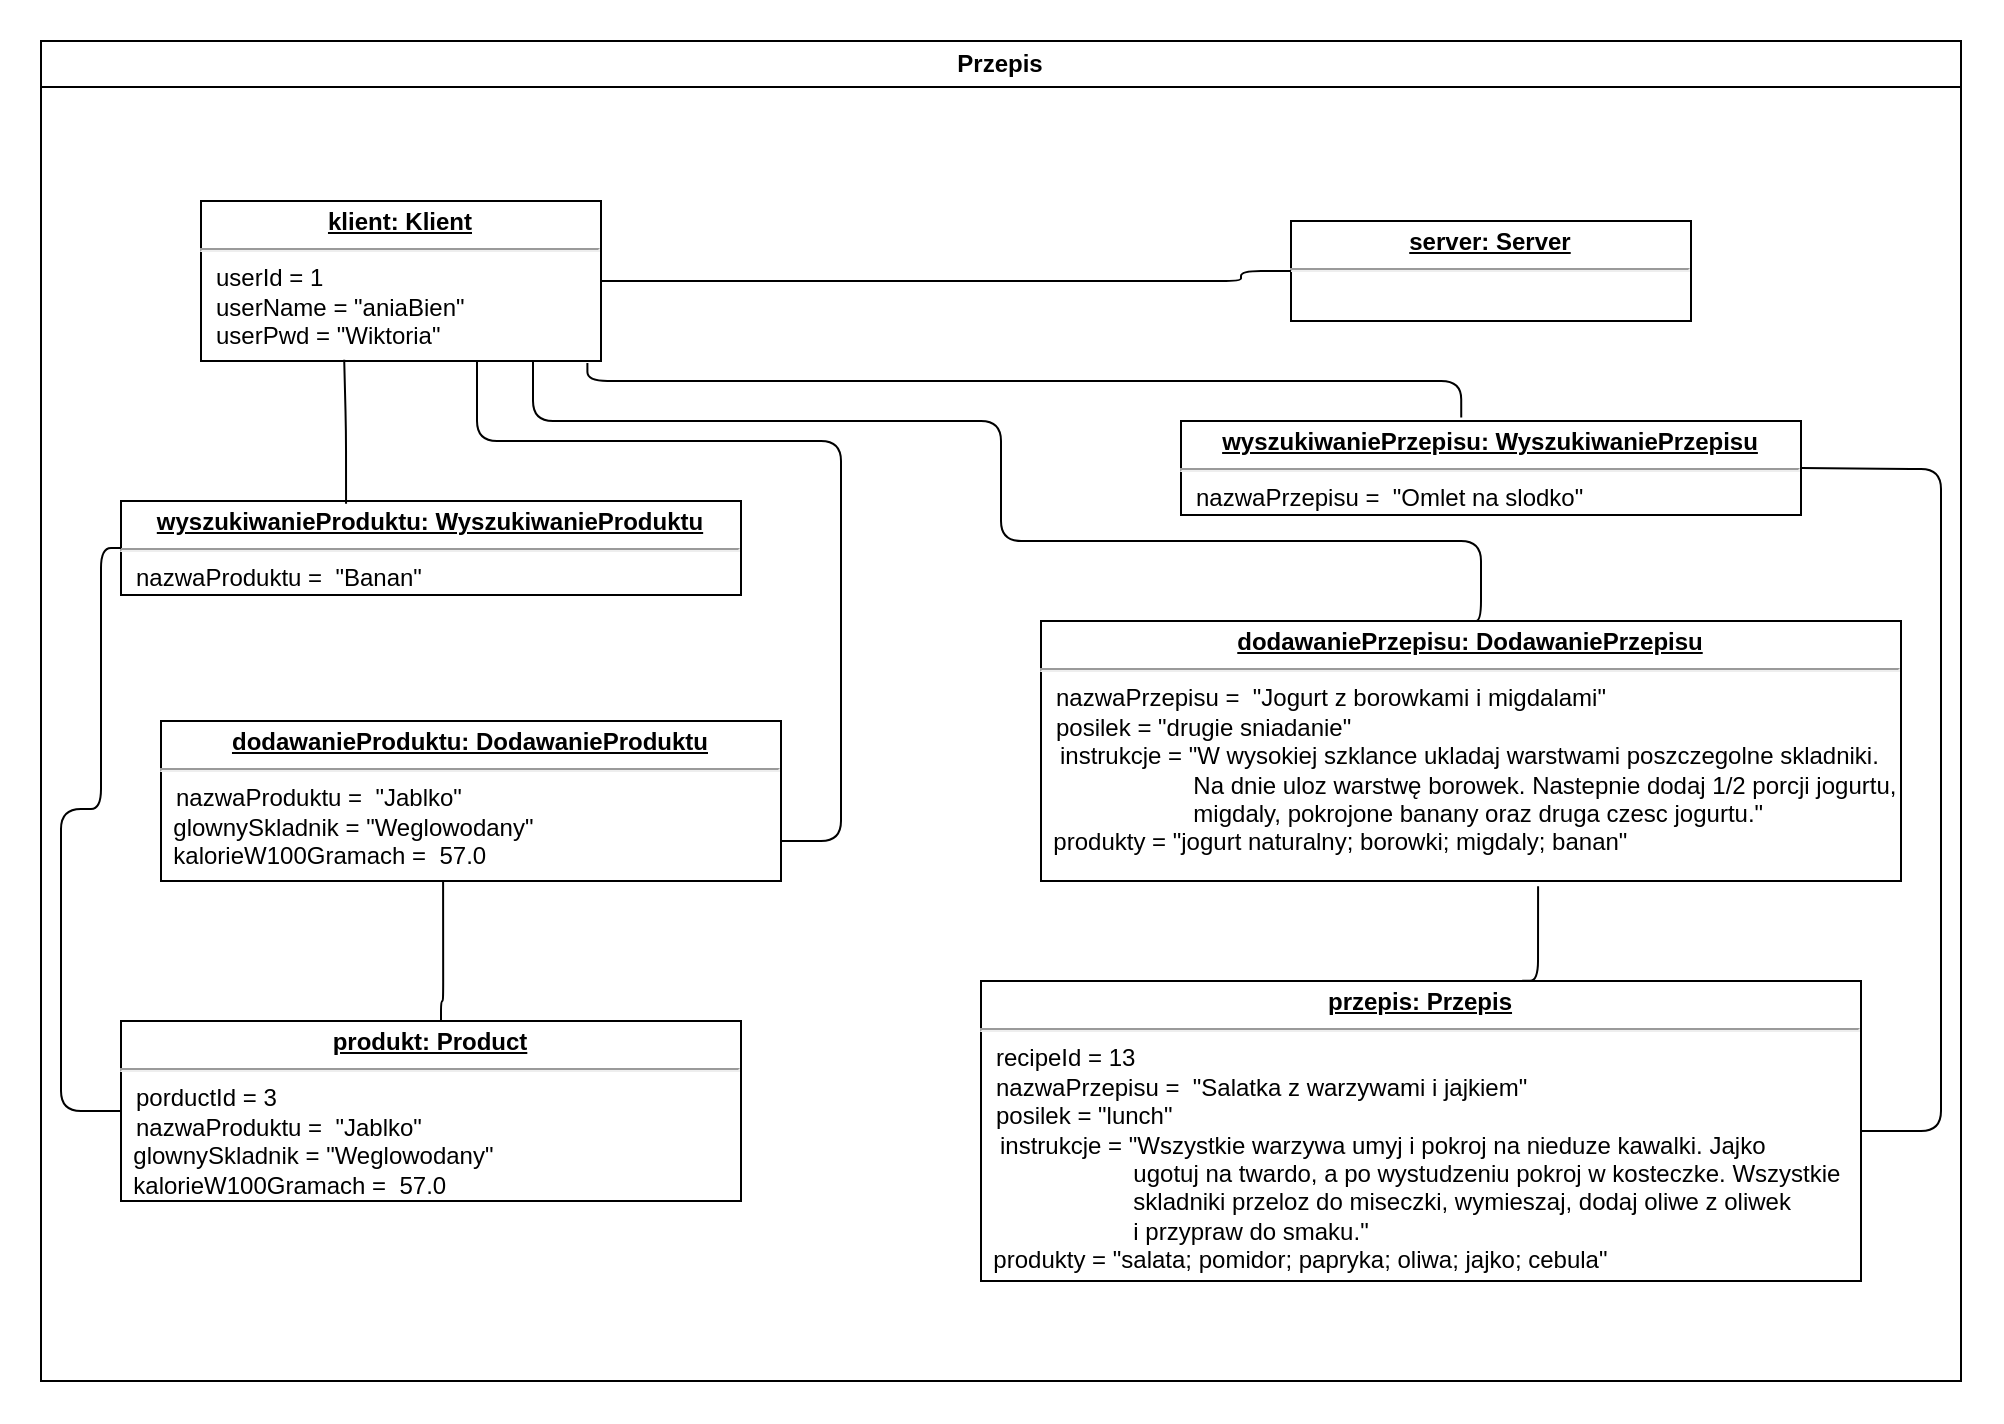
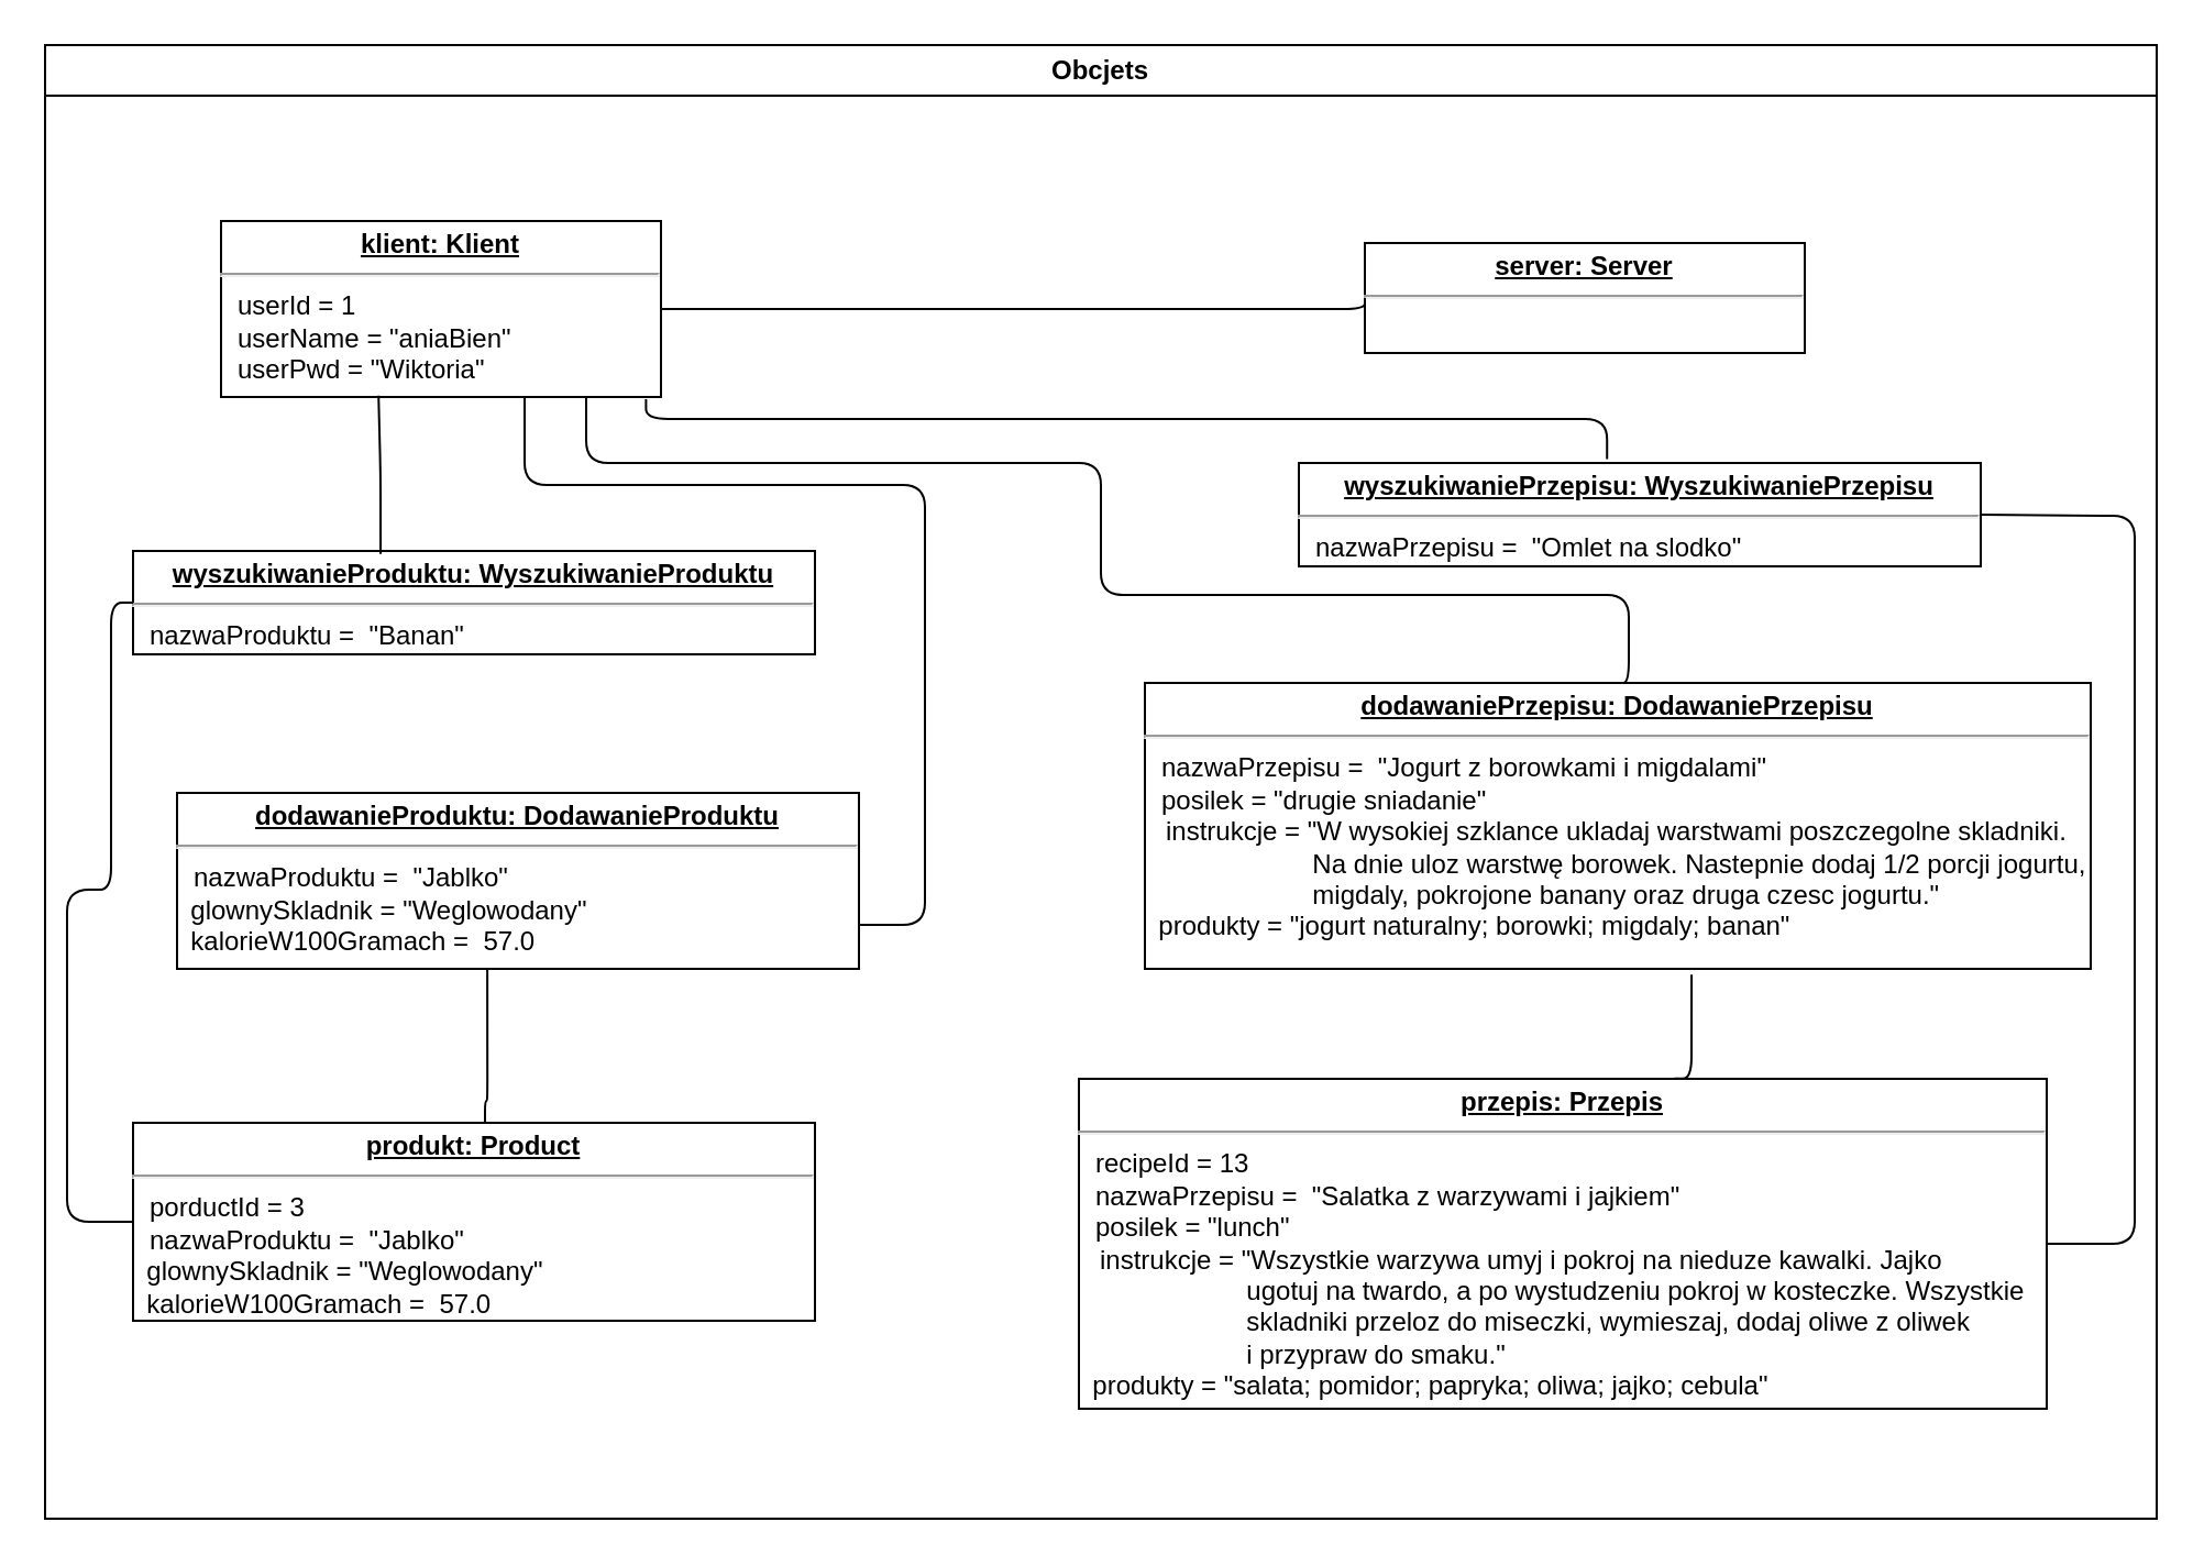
- <mxCell id="2" value="Przepis" style="swimlane;whiteSpace=wrap" parent="1" vertex="1"><mxGeometry x="20" y="20" width="960" height="670" as="geometry" /></mxCell>
+ <mxCell id="2" value="Obcjets" style="swimlane;whiteSpace=wrap" parent="1" vertex="1"><mxGeometry x="20" y="20" width="960" height="670" as="geometry" /></mxCell>
- <mxCell id="3" value="&lt;p style=&quot;margin: 0px ; margin-top: 4px ; text-align: center ; text-decoration: underline&quot;&gt;&lt;b&gt;server: Server&lt;/b&gt;&lt;/p&gt;&lt;hr&gt;&lt;p style=&quot;margin: 0px ; margin-left: 8px&quot;&gt;&lt;br&gt;&lt;/p&gt;" style="verticalAlign=top;align=left;overflow=fill;fontSize=12;fontFamily=Helvetica;html=1;" vertex="1" parent="2"><mxGeometry x="625" y="90" width="200" height="50" as="geometry" /></mxCell>
+ <mxCell id="3" value="&lt;p style=&quot;margin: 0px ; margin-top: 4px ; text-align: center ; text-decoration: underline&quot;&gt;&lt;b&gt;server: Server&lt;/b&gt;&lt;/p&gt;&lt;hr&gt;&lt;p style=&quot;margin: 0px ; margin-left: 8px&quot;&gt;&lt;br&gt;&lt;/p&gt;" style="verticalAlign=top;align=left;overflow=fill;fontSize=12;fontFamily=Helvetica;html=1;" vertex="1" parent="2"><mxGeometry x="600" y="90" width="200" height="50" as="geometry" /></mxCell>
